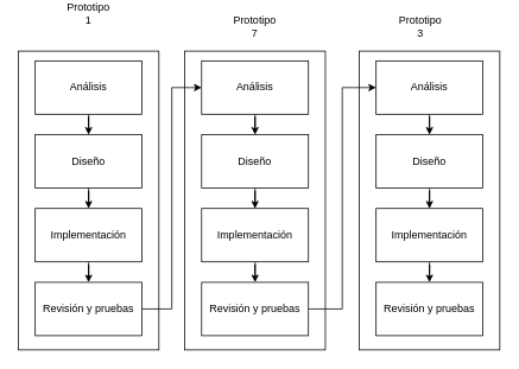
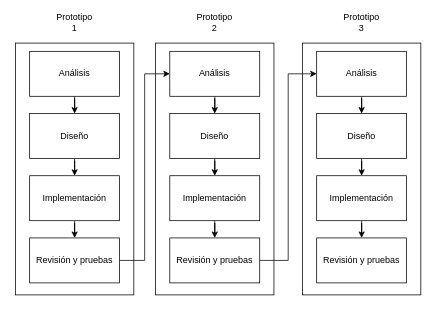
- <mxCell id="11" value="Prototipo &lt;br&gt;1" style="text;html=1;strokeColor=none;fillColor=none;align=center;verticalAlign=middle;whiteSpace=wrap;rounded=0;" parent="1" vertex="1"><mxGeometry x="79" y="5" width="40" height="20" as="geometry" /></mxCell>
+ <mxCell id="11" value="Prototipo &lt;br&gt;1" style="text;html=1;strokeColor=none;fillColor=none;align=center;verticalAlign=middle;whiteSpace=wrap;rounded=0;" parent="1" vertex="1"><mxGeometry x="79" y="20" width="40" height="20" as="geometry" /></mxCell>
- <mxCell id="21" value="Prototipo &lt;br&gt;7" style="text;html=1;strokeColor=none;fillColor=none;align=center;verticalAlign=middle;whiteSpace=wrap;rounded=0;" parent="1" vertex="1"><mxGeometry x="266" y="20" width="40" height="20" as="geometry" /></mxCell>
+ <mxCell id="21" value="Prototipo &lt;br&gt;2" style="text;html=1;strokeColor=none;fillColor=none;align=center;verticalAlign=middle;whiteSpace=wrap;rounded=0;" parent="1" vertex="1"><mxGeometry x="266" y="20" width="40" height="20" as="geometry" /></mxCell>
- <mxCell id="30" value="Prototipo &lt;br&gt;3" style="text;html=1;strokeColor=none;fillColor=none;align=center;verticalAlign=middle;whiteSpace=wrap;rounded=0;" vertex="1" parent="1"><mxGeometry x="452" y="20" width="40" height="20" as="geometry" /></mxCell>
+ <mxCell id="30" value="Prototipo &lt;br&gt;3" style="text;html=1;strokeColor=none;fillColor=none;align=center;verticalAlign=middle;whiteSpace=wrap;rounded=0;" vertex="1" parent="1"><mxGeometry x="462" y="20" width="40" height="20" as="geometry" /></mxCell>
